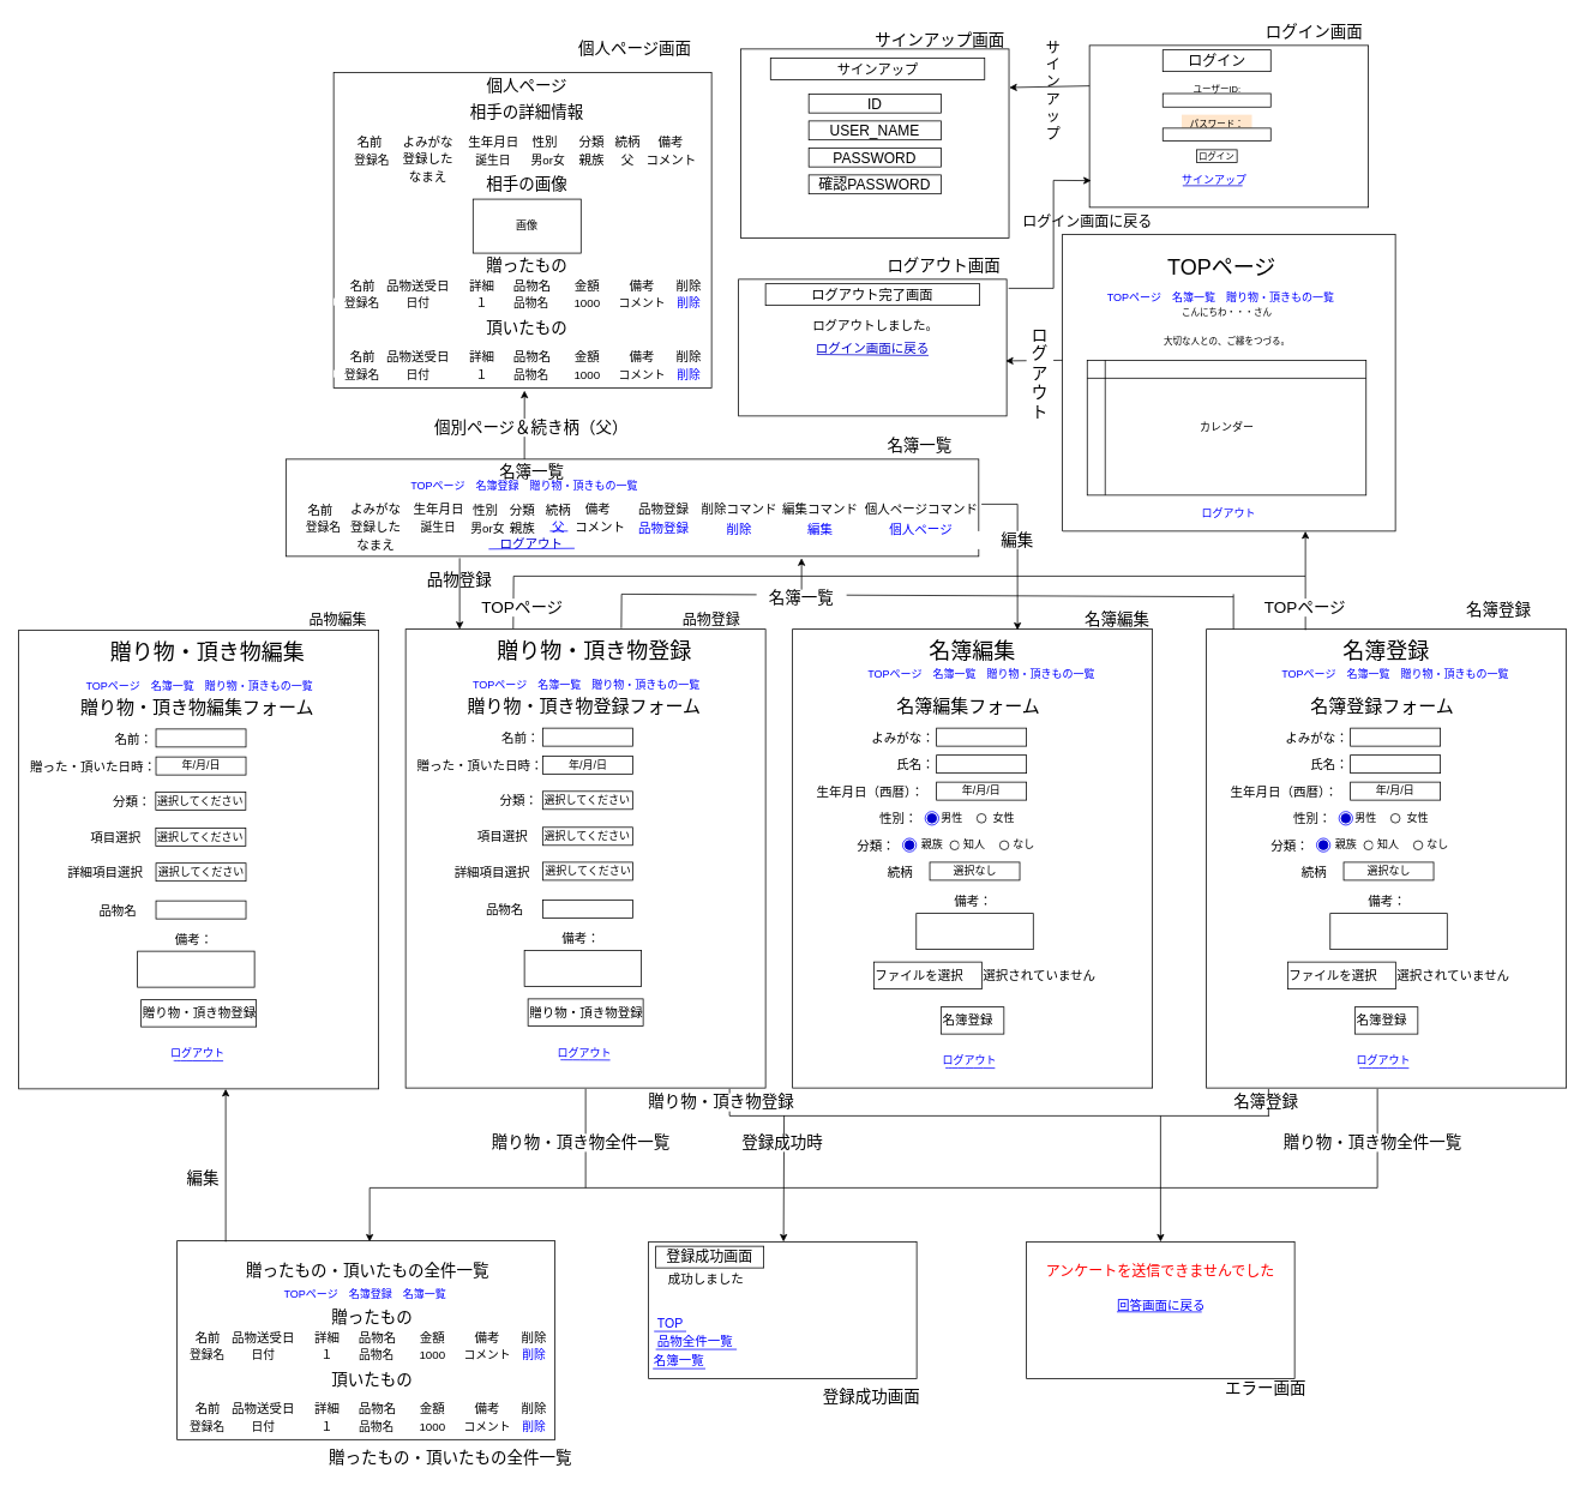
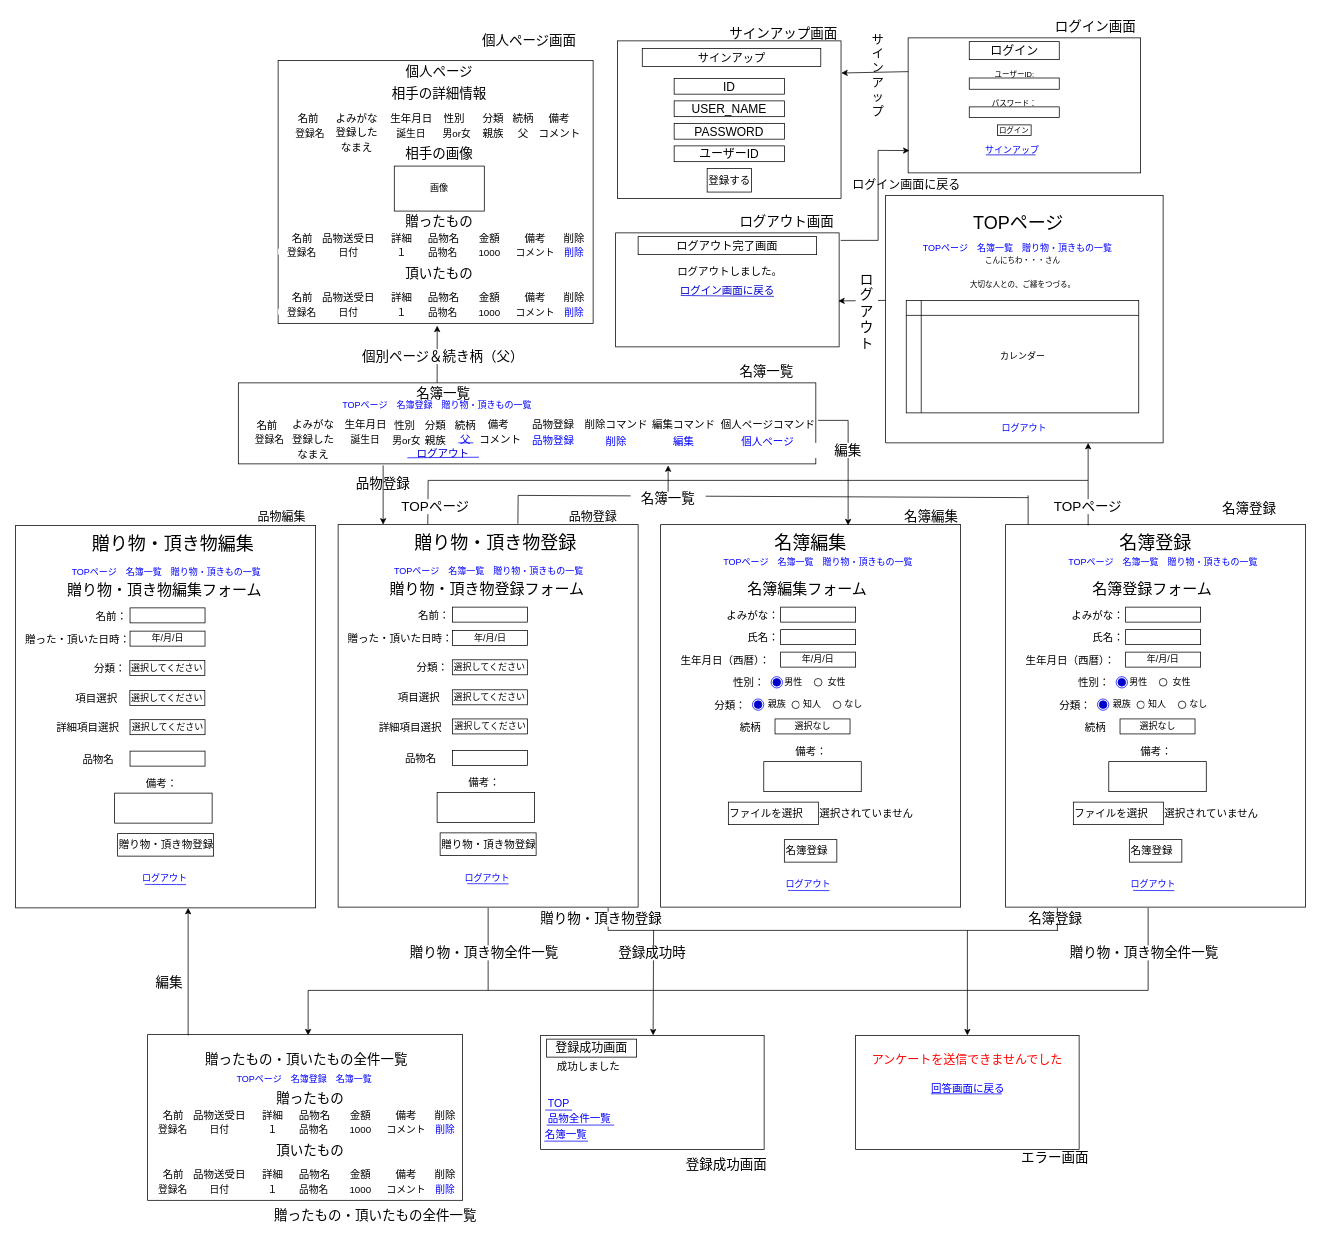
- <mxCell id="199" value="&lt;font style=&quot;font-size: 10px;&quot;&gt;パスワード：&lt;/font&gt;" style="rounded=0;whiteSpace=wrap;html=1;fontSize=16;strokeColor=none;container=0;fillColor=#ffe6cc;" parent="195" vertex="1"><mxGeometry x="102.5" y="77" width="78" height="15" as="geometry" /></mxCell>
+ <mxCell id="199" value="&lt;font style=&quot;font-size: 10px;&quot;&gt;パスワード：&lt;/font&gt;" style="rounded=0;whiteSpace=wrap;html=1;fontSize=16;strokeColor=none;container=0;" parent="195" vertex="1"><mxGeometry x="102.5" y="77" width="78" height="15" as="geometry" /></mxCell>
- <mxCell id="260" value="確認PASSWORD" style="rounded=0;whiteSpace=wrap;html=1;fontSize=16;strokeColor=default;fillColor=none;" parent="257" vertex="1"><mxGeometry x="72.5" y="90.003" width="147" height="21.053" as="geometry" /></mxCell>
+ <mxCell id="260" value="ユーザーID" style="rounded=0;whiteSpace=wrap;html=1;fontSize=16;strokeColor=default;fillColor=none;" parent="257" vertex="1"><mxGeometry x="72.5" y="90.003" width="147" height="21.053" as="geometry" /></mxCell>
+ <mxCell id="263" value="&lt;span style=&quot;font-size: 14px;&quot;&gt;&lt;font color=&quot;#000000&quot;&gt;登録する&lt;/font&gt;&lt;br&gt;&lt;/span&gt;" style="text;strokeColor=#000000;fillColor=#FFFFFF;html=1;whiteSpace=wrap;verticalAlign=middle;overflow=hidden;container=0;fontColor=#00FFFF;" parent="257" vertex="1"><mxGeometry x="116.5" y="120" width="59" height="31.58" as="geometry" /></mxCell>
